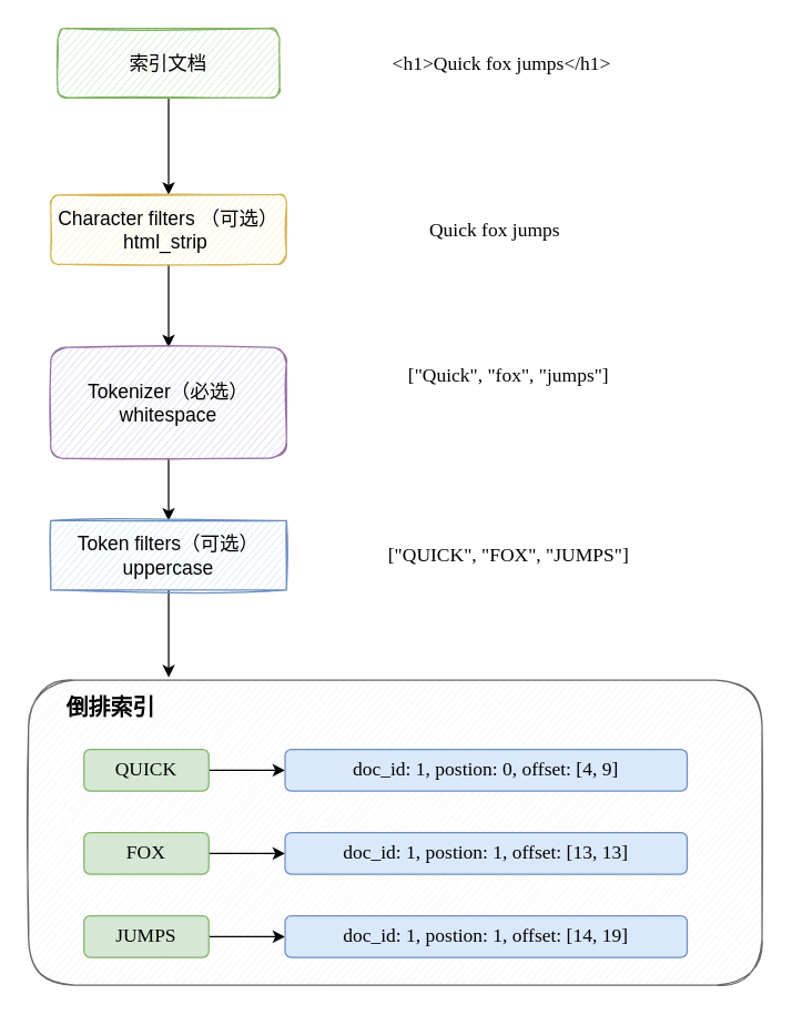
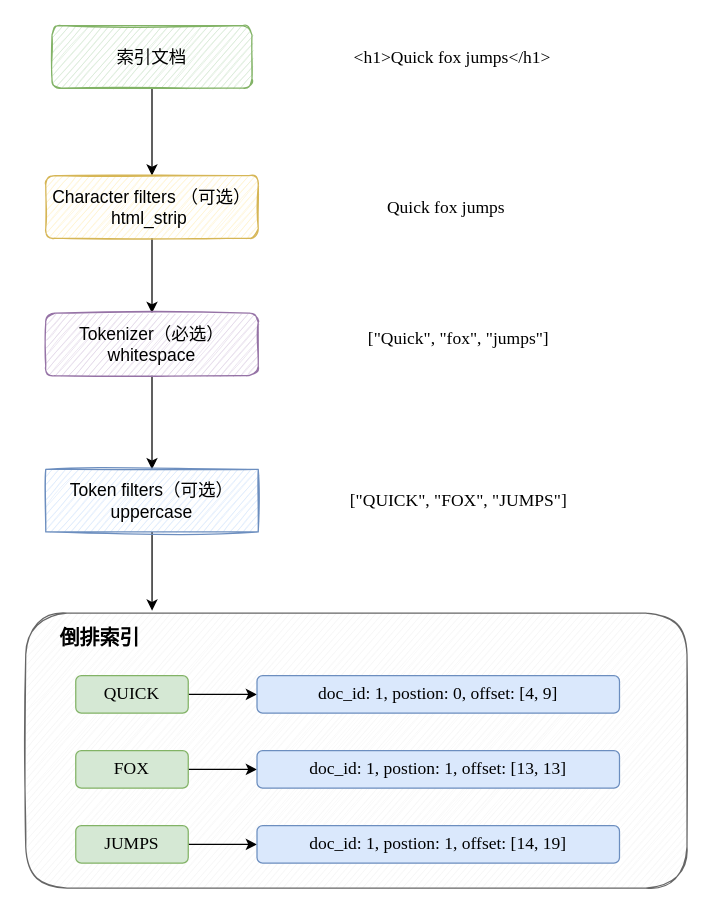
- <mxCell id="7" value="Tokenizer（必选）&lt;br&gt;whitespace" style="rounded=1;whiteSpace=wrap;html=1;fillColor=#e1d5e7;strokeColor=#9673a6;shadow=0;sketch=1;fontSize=14;" vertex="1" parent="1"><mxGeometry x="36" y="250" width="170" height="80" as="geometry" /></mxCell>
+ <mxCell id="7" value="Tokenizer（必选）&lt;br&gt;whitespace" style="rounded=1;whiteSpace=wrap;html=1;fillColor=#e1d5e7;strokeColor=#9673a6;shadow=0;sketch=1;fontSize=14;" vertex="1" parent="1"><mxGeometry x="36" y="250" width="170" height="50" as="geometry" /></mxCell>
